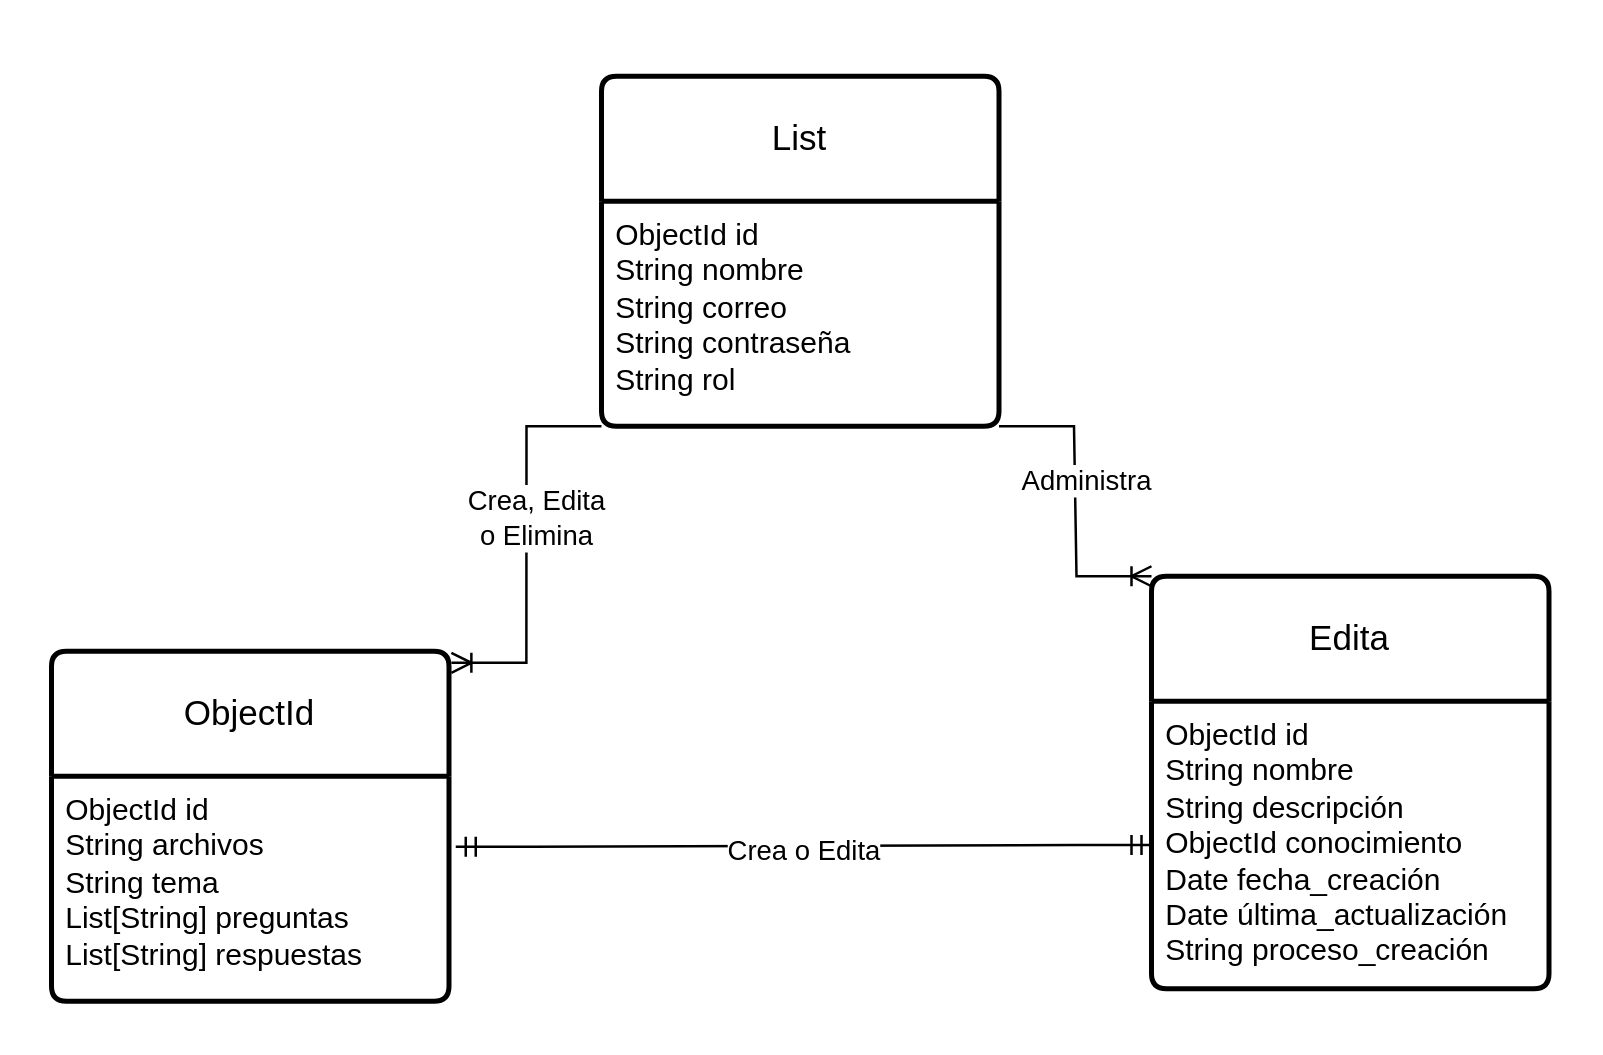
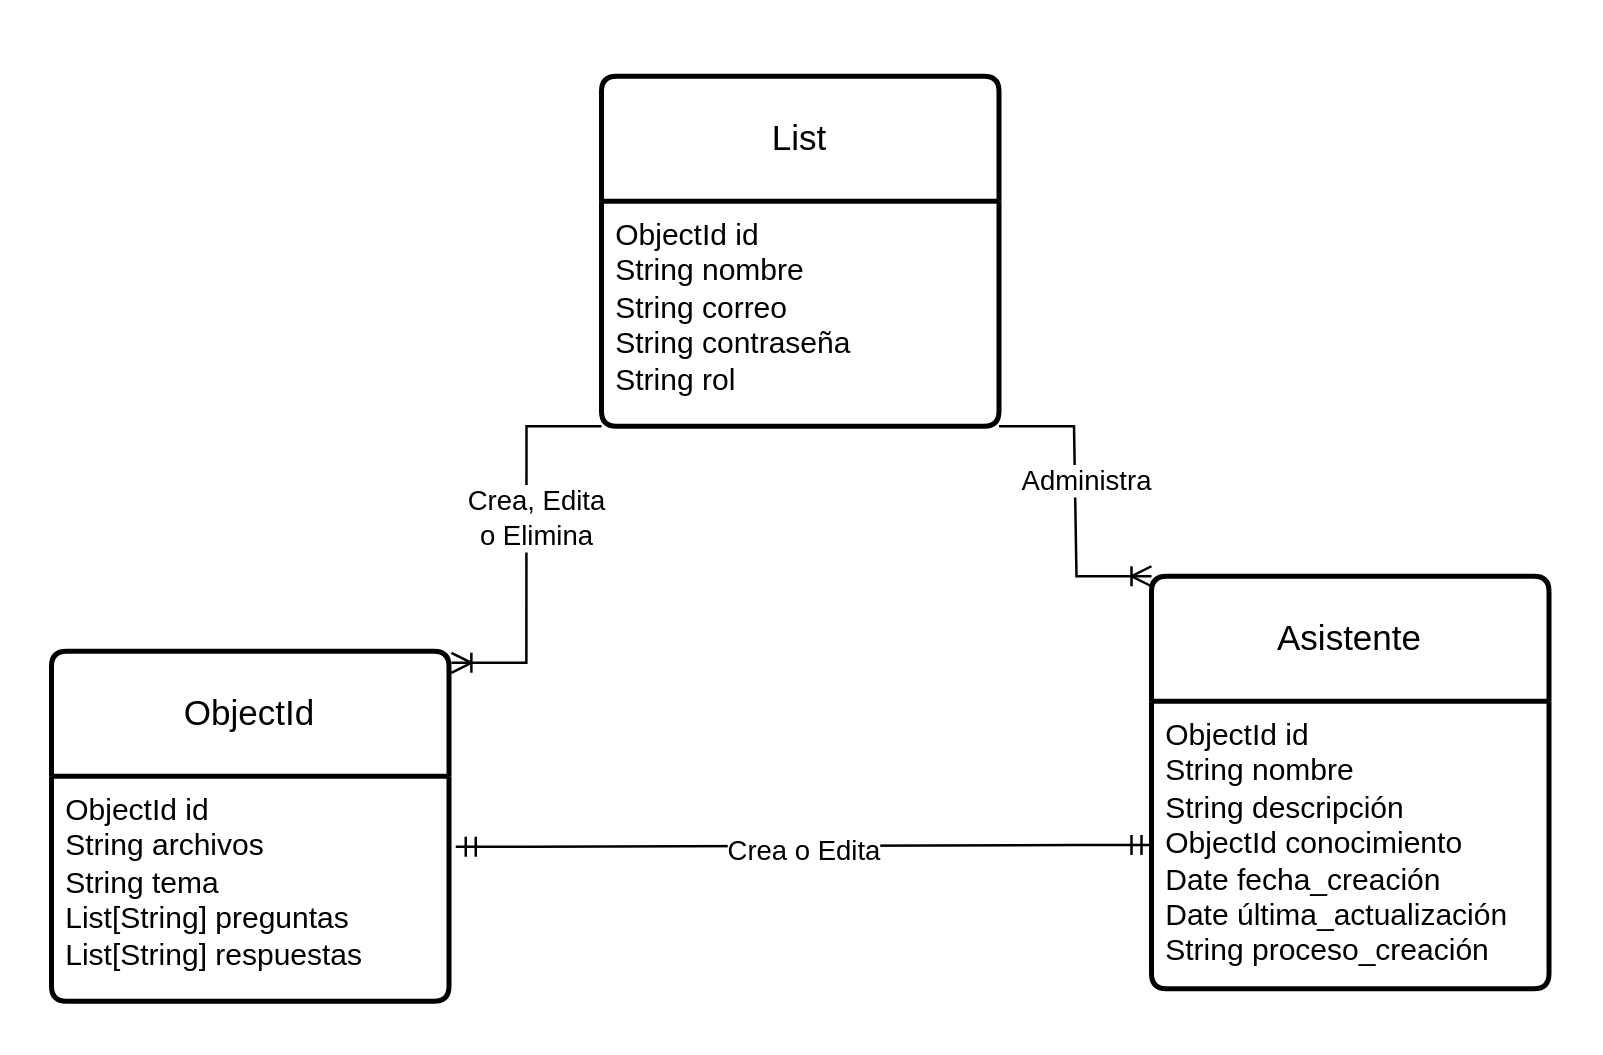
- <mxCell id="7" value="Edita" style="swimlane;childLayout=stackLayout;horizontal=1;startSize=50;horizontalStack=0;rounded=1;fontSize=14;fontStyle=0;strokeWidth=2;resizeParent=0;resizeLast=1;shadow=0;dashed=0;align=center;arcSize=4;whiteSpace=wrap;html=1;" vertex="1" parent="1"><mxGeometry x="460" y="230" width="159" height="165" as="geometry" /></mxCell>
+ <mxCell id="7" value="Asistente" style="swimlane;childLayout=stackLayout;horizontal=1;startSize=50;horizontalStack=0;rounded=1;fontSize=14;fontStyle=0;strokeWidth=2;resizeParent=0;resizeLast=1;shadow=0;dashed=0;align=center;arcSize=4;whiteSpace=wrap;html=1;" vertex="1" parent="1"><mxGeometry x="460" y="230" width="159" height="165" as="geometry" /></mxCell>
